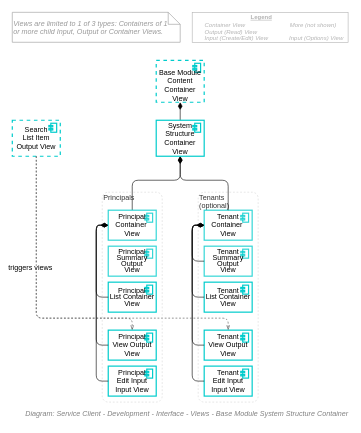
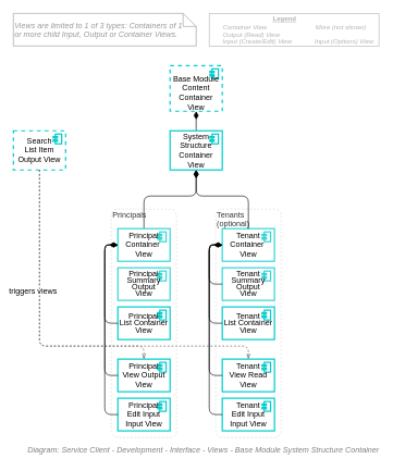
- <mxCell id="3" value="&lt;span style=&quot;font-size: 12px;&quot;&gt;Tenant&lt;br style=&quot;font-size: 12px;&quot;&gt;&lt;/span&gt;&lt;span style=&quot;font-size: 12px;&quot;&gt;View Output&lt;br style=&quot;font-size: 12px;&quot;&gt;&lt;/span&gt;&lt;span style=&quot;font-size: 12px;&quot;&gt;View&lt;br style=&quot;font-size: 12px;&quot;&gt;&lt;/span&gt;" style="html=1;outlineConnect=0;whiteSpace=wrap;fillColor=none;strokeColor=#00CCCC;shape=mxgraph.archimate3.application;appType=comp;archiType=square;fontSize=12;verticalAlign=middle;container=1;collapsible=0;strokeWidth=2;" vertex="1" parent="2"><mxGeometry x="10" y="230" width="80" height="50" as="geometry" /></mxCell>
+ <mxCell id="3" value="&lt;span style=&quot;font-size: 12px;&quot;&gt;Tenant&lt;br style=&quot;font-size: 12px;&quot;&gt;&lt;/span&gt;&lt;span style=&quot;font-size: 12px;&quot;&gt;View Read&lt;br style=&quot;font-size: 12px;&quot;&gt;&lt;/span&gt;&lt;span style=&quot;font-size: 12px;&quot;&gt;View&lt;br style=&quot;font-size: 12px;&quot;&gt;&lt;/span&gt;" style="html=1;outlineConnect=0;whiteSpace=wrap;fillColor=none;strokeColor=#00CCCC;shape=mxgraph.archimate3.application;appType=comp;archiType=square;fontSize=12;verticalAlign=middle;container=1;collapsible=0;strokeWidth=2;" vertex="1" parent="2"><mxGeometry x="10" y="230" width="80" height="50" as="geometry" /></mxCell>
